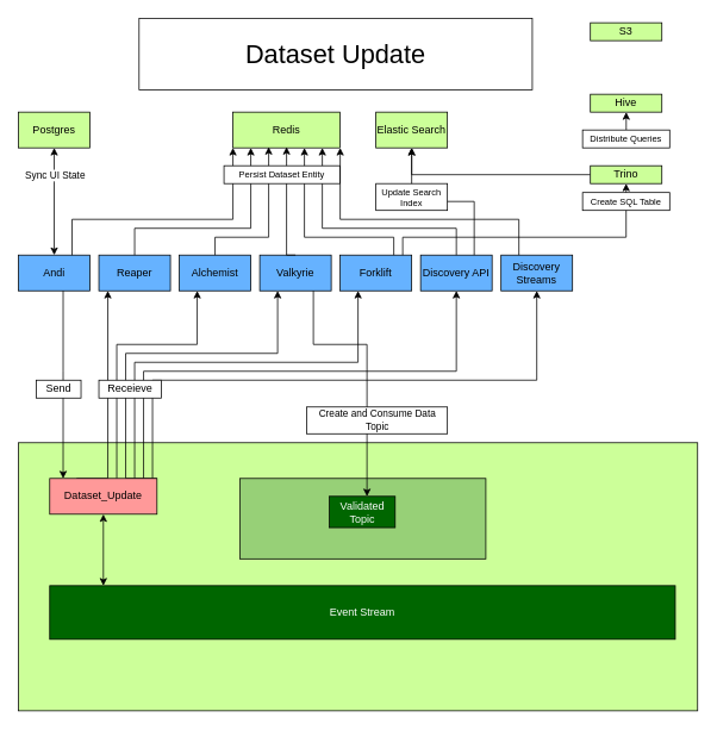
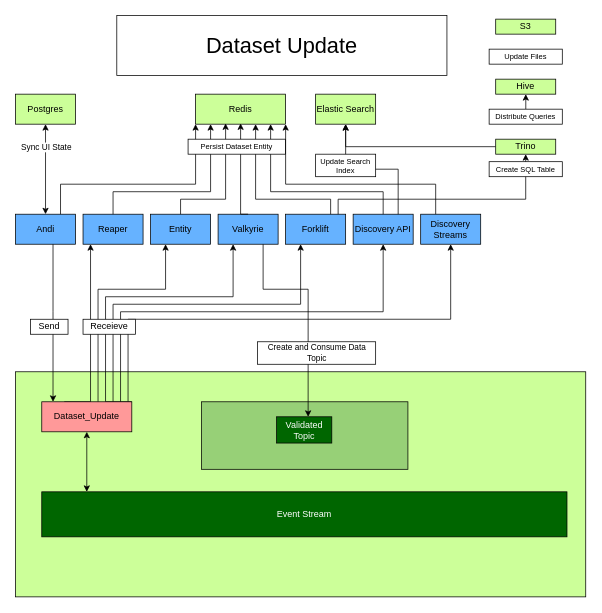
+ <mxCell id="47" value="Update Files" style="rounded=0;whiteSpace=wrap;html=1;fontSize=10;" vertex="1" parent="1"><mxGeometry x="651.25" y="65" width="97.5" height="20" as="geometry" /></mxCell>
- <mxCell id="8" value="Alchemist" style="rounded=0;whiteSpace=wrap;html=1;fillColor=#66B2FF;movable=1;resizable=1;rotatable=1;deletable=1;editable=1;locked=0;connectable=1;" parent="7" vertex="1"><mxGeometry width="80" height="40" as="geometry" /></mxCell>
+ <mxCell id="8" value="Entity" style="rounded=0;whiteSpace=wrap;html=1;fillColor=#66B2FF;movable=1;resizable=1;rotatable=1;deletable=1;editable=1;locked=0;connectable=1;" parent="7" vertex="1"><mxGeometry width="80" height="40" as="geometry" /></mxCell>
